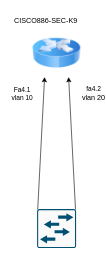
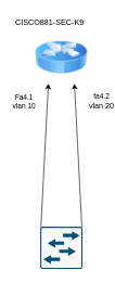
- <mxCell id="8" value="&lt;span style=&quot;color: rgb(0, 0, 0); font-family: Helvetica; font-size: 12px; font-style: normal; font-variant-ligatures: normal; font-variant-caps: normal; font-weight: 400; letter-spacing: normal; orphans: 2; text-align: center; text-indent: 0px; text-transform: none; widows: 2; word-spacing: 0px; -webkit-text-stroke-width: 0px; background-color: rgb(255, 255, 255); text-decoration-thickness: initial; text-decoration-style: initial; text-decoration-color: initial; float: none; display: inline !important;&quot;&gt;CISCO886-SEC-K9&lt;/span&gt;" style="text;whiteSpace=wrap;html=1;" vertex="1" parent="1"><mxGeometry x="20.998" y="20.002" width="133" height="36" as="geometry" /></mxCell>
+ <mxCell id="8" value="&lt;span style=&quot;color: rgb(0, 0, 0); font-family: Helvetica; font-size: 12px; font-style: normal; font-variant-ligatures: normal; font-variant-caps: normal; font-weight: 400; letter-spacing: normal; orphans: 2; text-align: center; text-indent: 0px; text-transform: none; widows: 2; word-spacing: 0px; -webkit-text-stroke-width: 0px; background-color: rgb(255, 255, 255); text-decoration-thickness: initial; text-decoration-style: initial; text-decoration-color: initial; float: none; display: inline !important;&quot;&gt;CISCO881-SEC-K9&lt;/span&gt;" style="text;whiteSpace=wrap;html=1;" vertex="1" parent="1"><mxGeometry x="20.998" y="20.002" width="133" height="36" as="geometry" /></mxCell>
